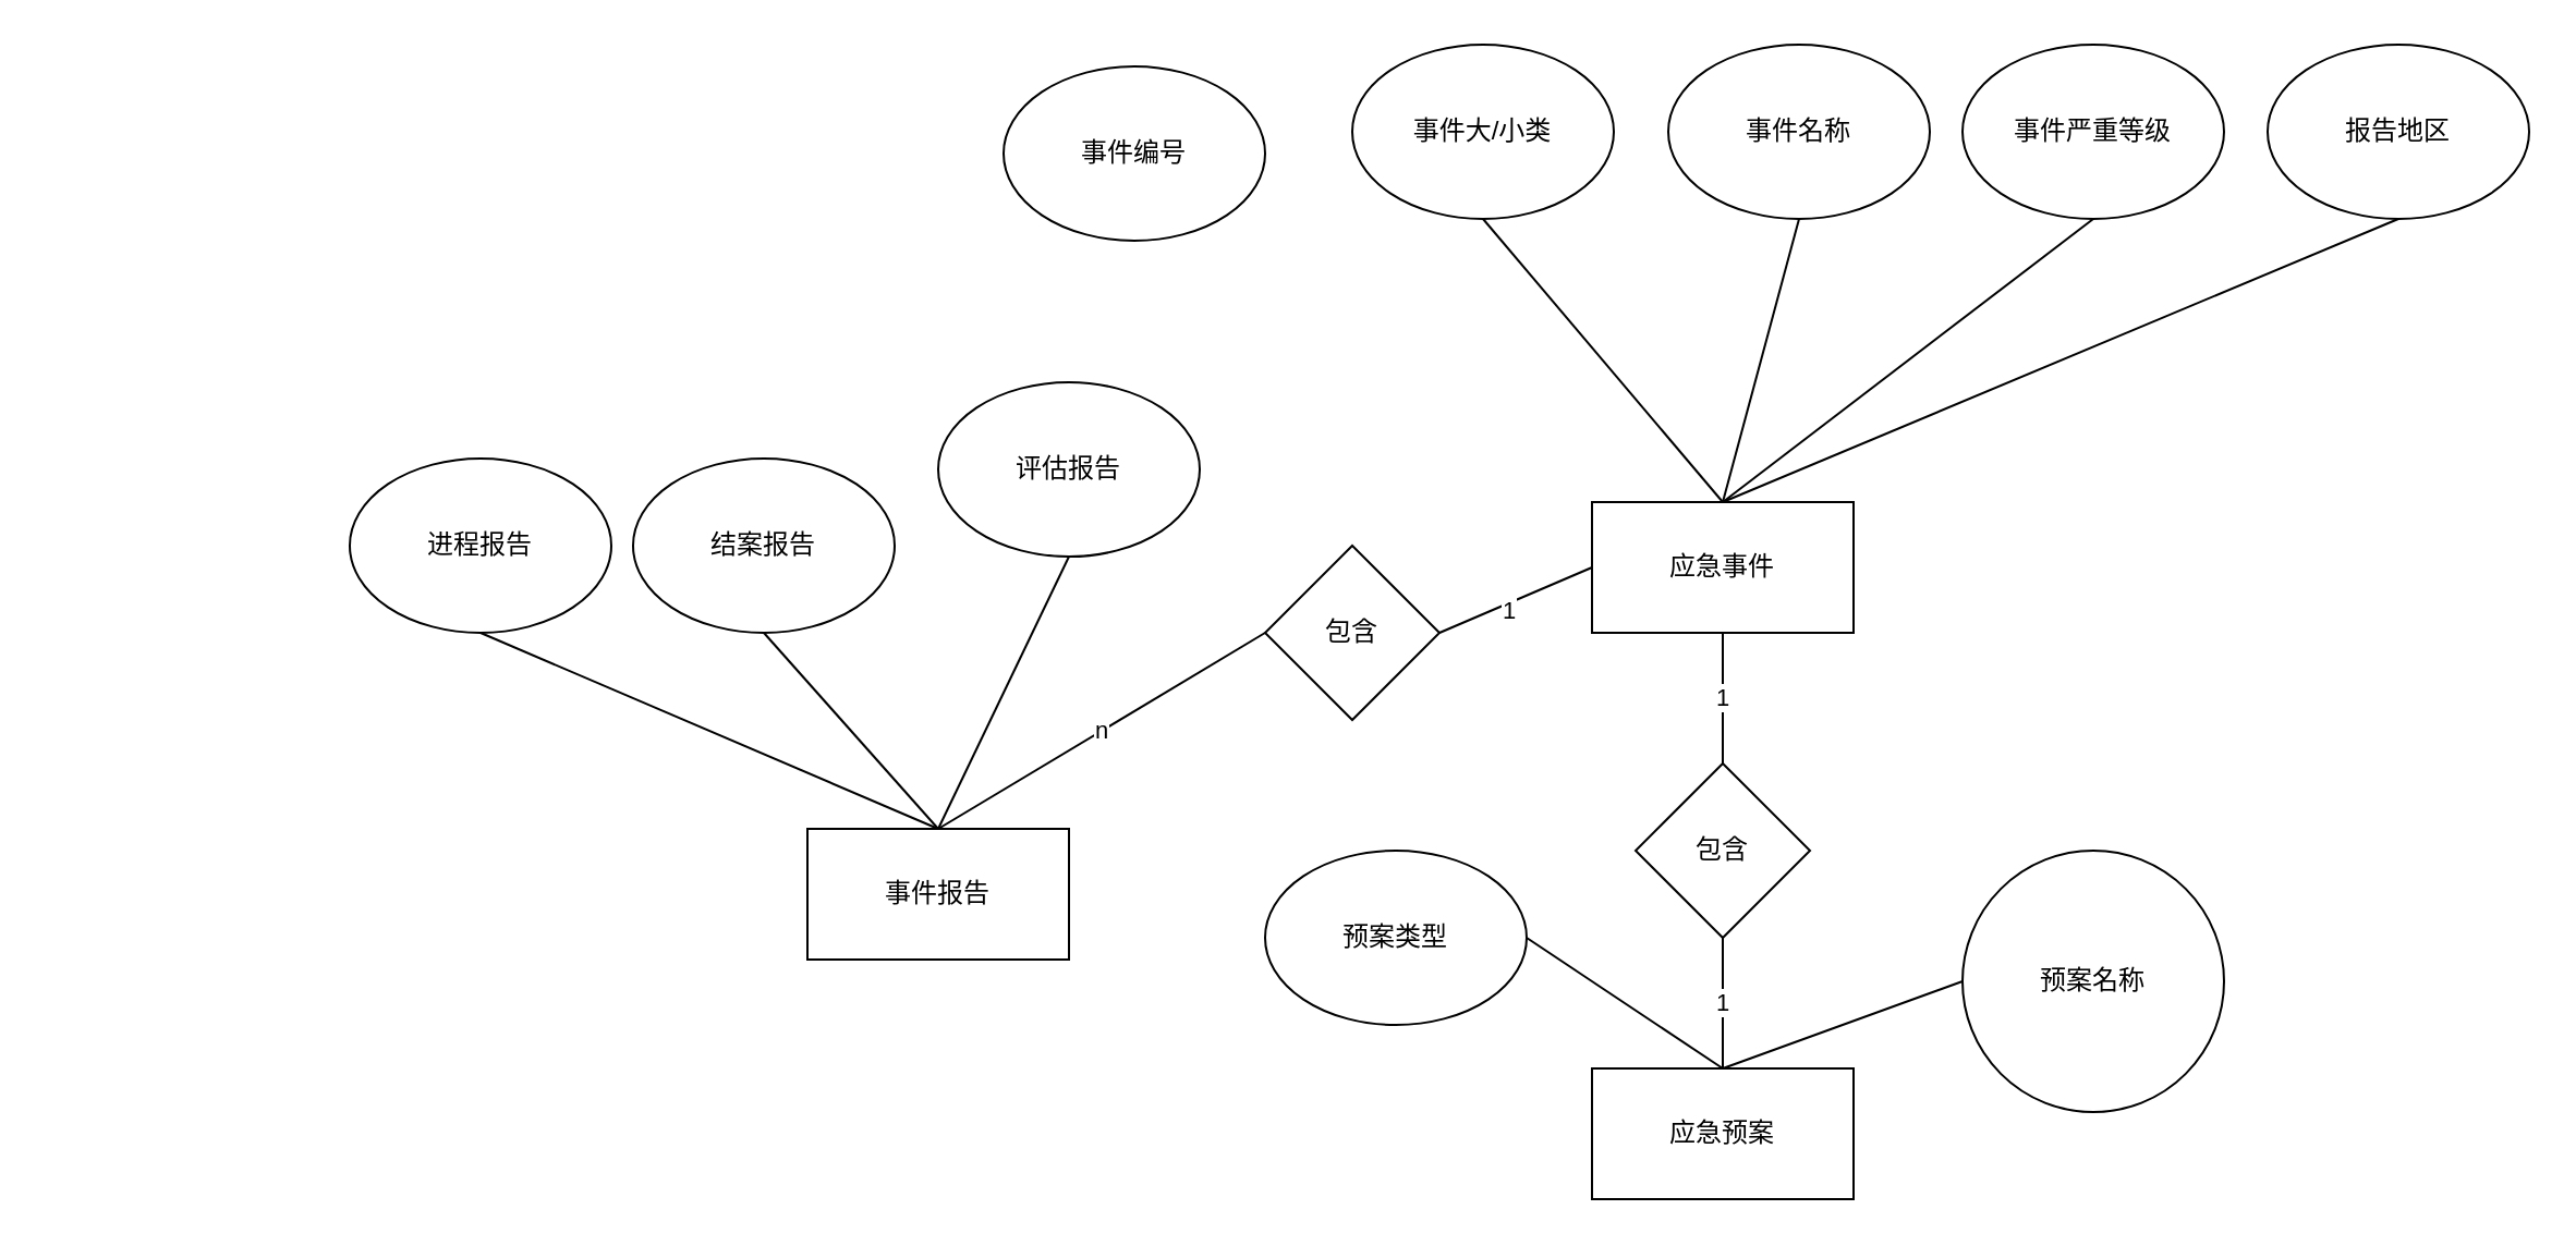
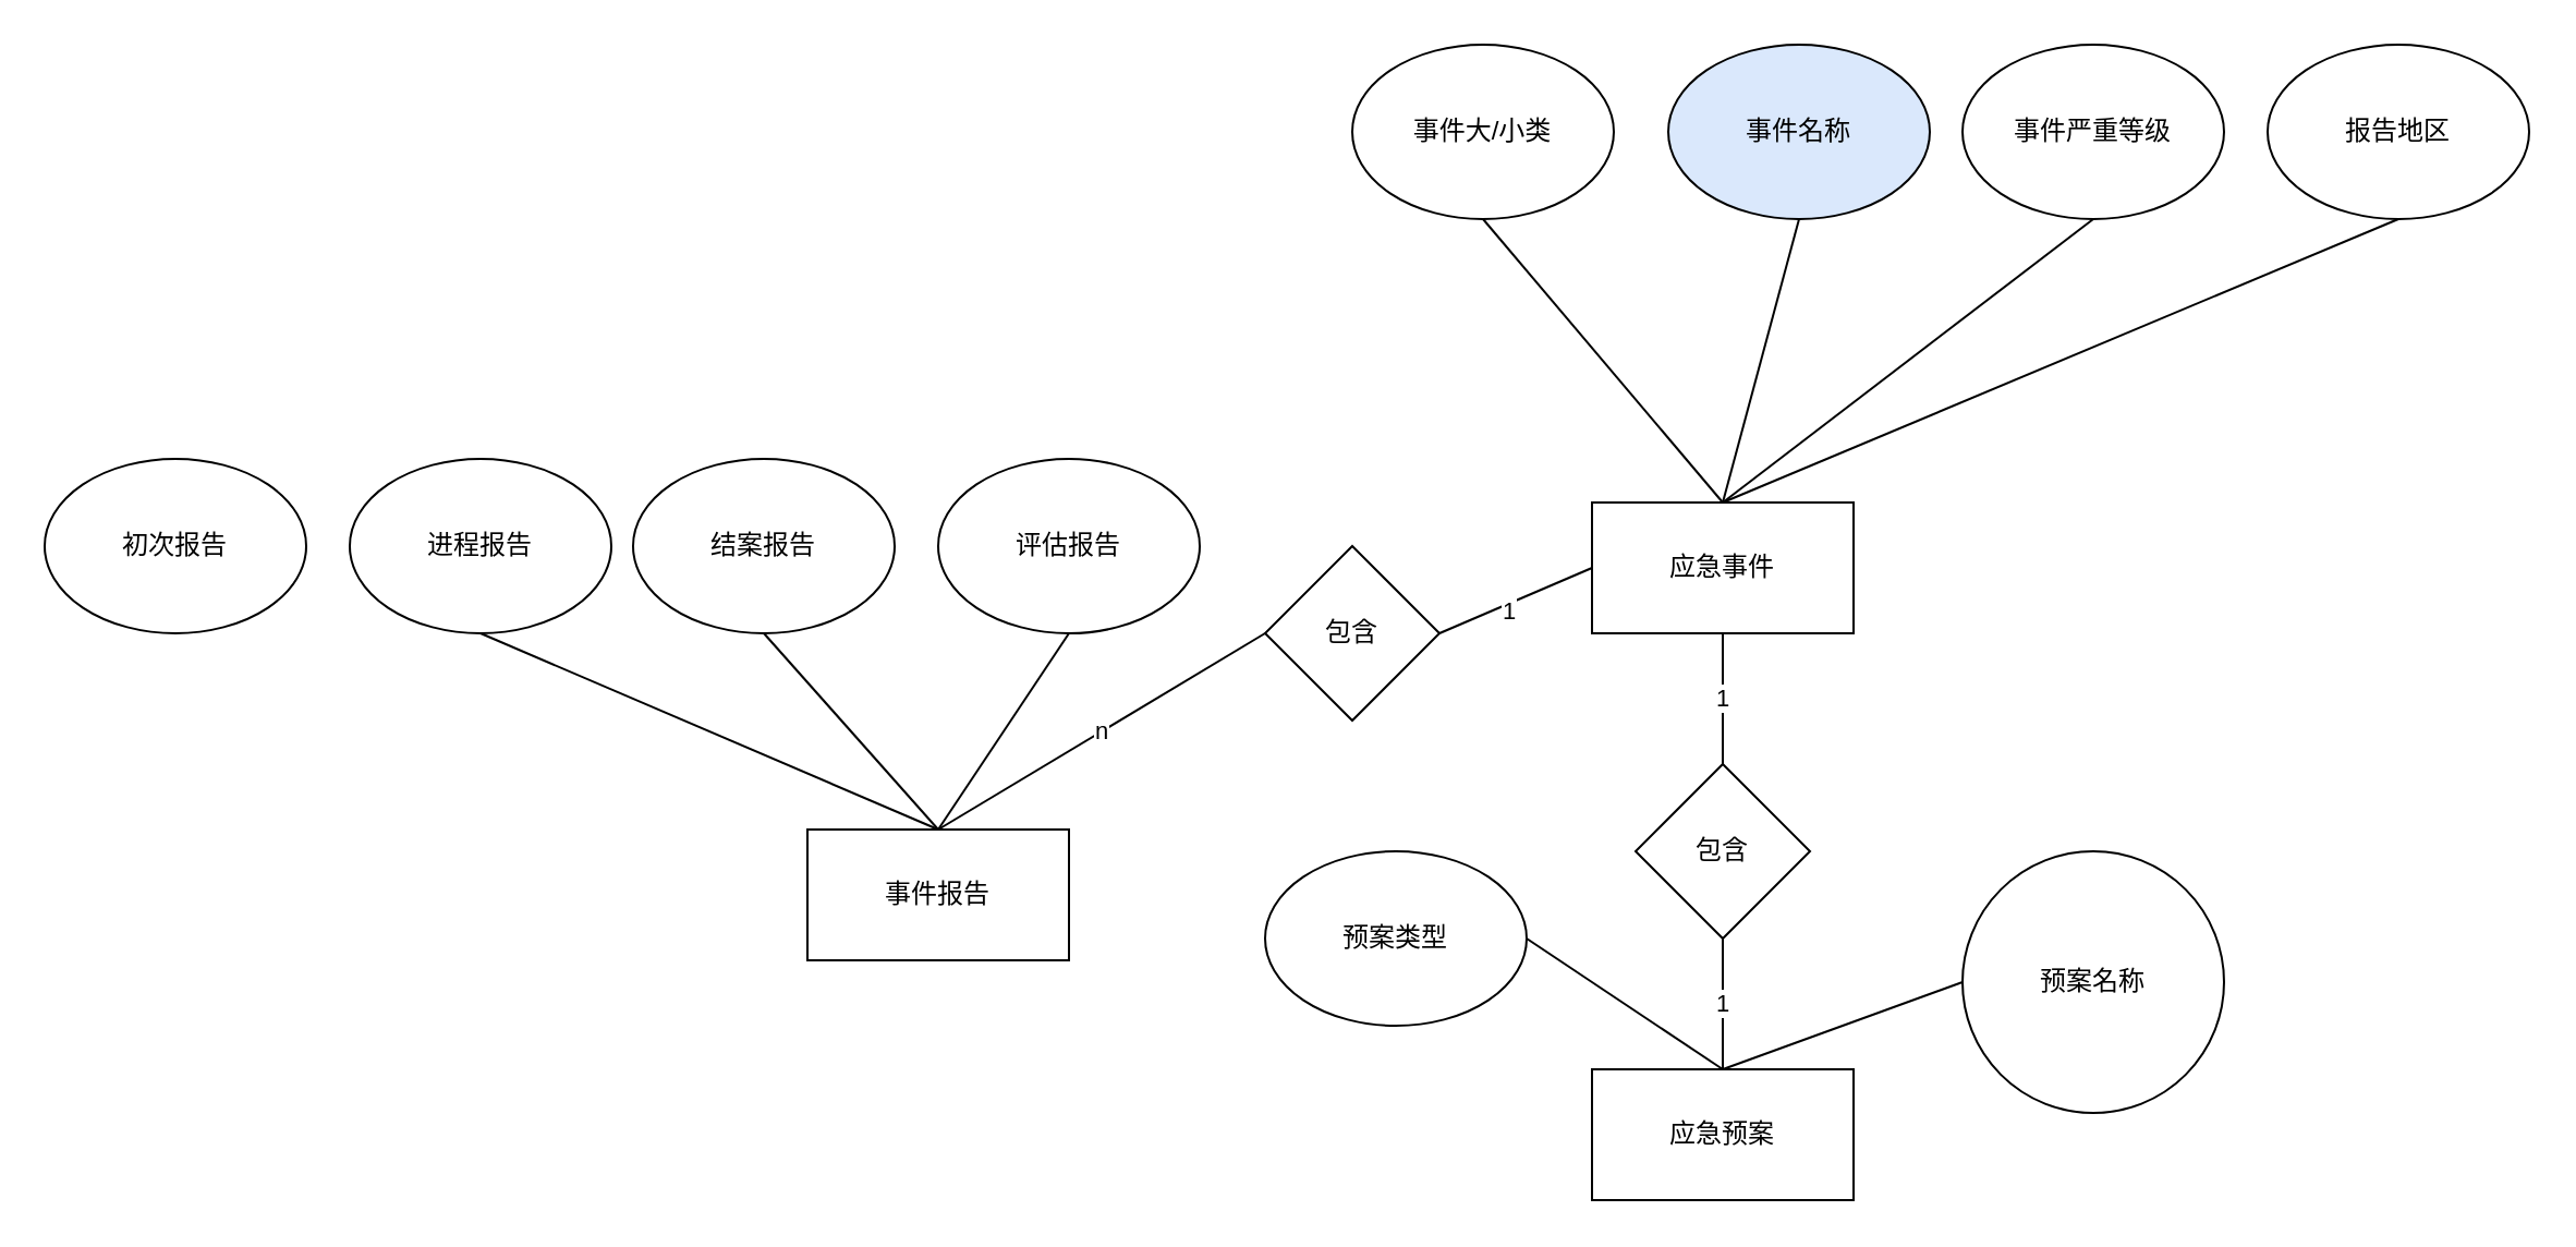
- <mxCell id="10" value="事件名称" style="ellipse;whiteSpace=wrap;html=1;" vertex="1" parent="1"><mxGeometry x="765" y="20" width="120" height="80" as="geometry" /></mxCell>
+ <mxCell id="10" value="事件名称" style="ellipse;whiteSpace=wrap;html=1;fillColor=#dae8fc;" vertex="1" parent="1"><mxGeometry x="765" y="20" width="120" height="80" as="geometry" /></mxCell>
- <mxCell id="6" value="事件编号" style="ellipse;whiteSpace=wrap;html=1;" vertex="1" parent="1"><mxGeometry x="460" y="30" width="120" height="80" as="geometry" /></mxCell>
- <mxCell id="24" value="评估报告" style="ellipse;whiteSpace=wrap;html=1;" vertex="1" parent="1"><mxGeometry x="430" y="175" width="120" height="80" as="geometry" /></mxCell>
+ <mxCell id="24" value="评估报告" style="ellipse;whiteSpace=wrap;html=1;" vertex="1" parent="1"><mxGeometry x="430" y="210" width="120" height="80" as="geometry" /></mxCell>
+ <mxCell id="18" value="初次报告" style="ellipse;whiteSpace=wrap;html=1;" vertex="1" parent="1"><mxGeometry x="20" y="210" width="120" height="80" as="geometry" /></mxCell>
